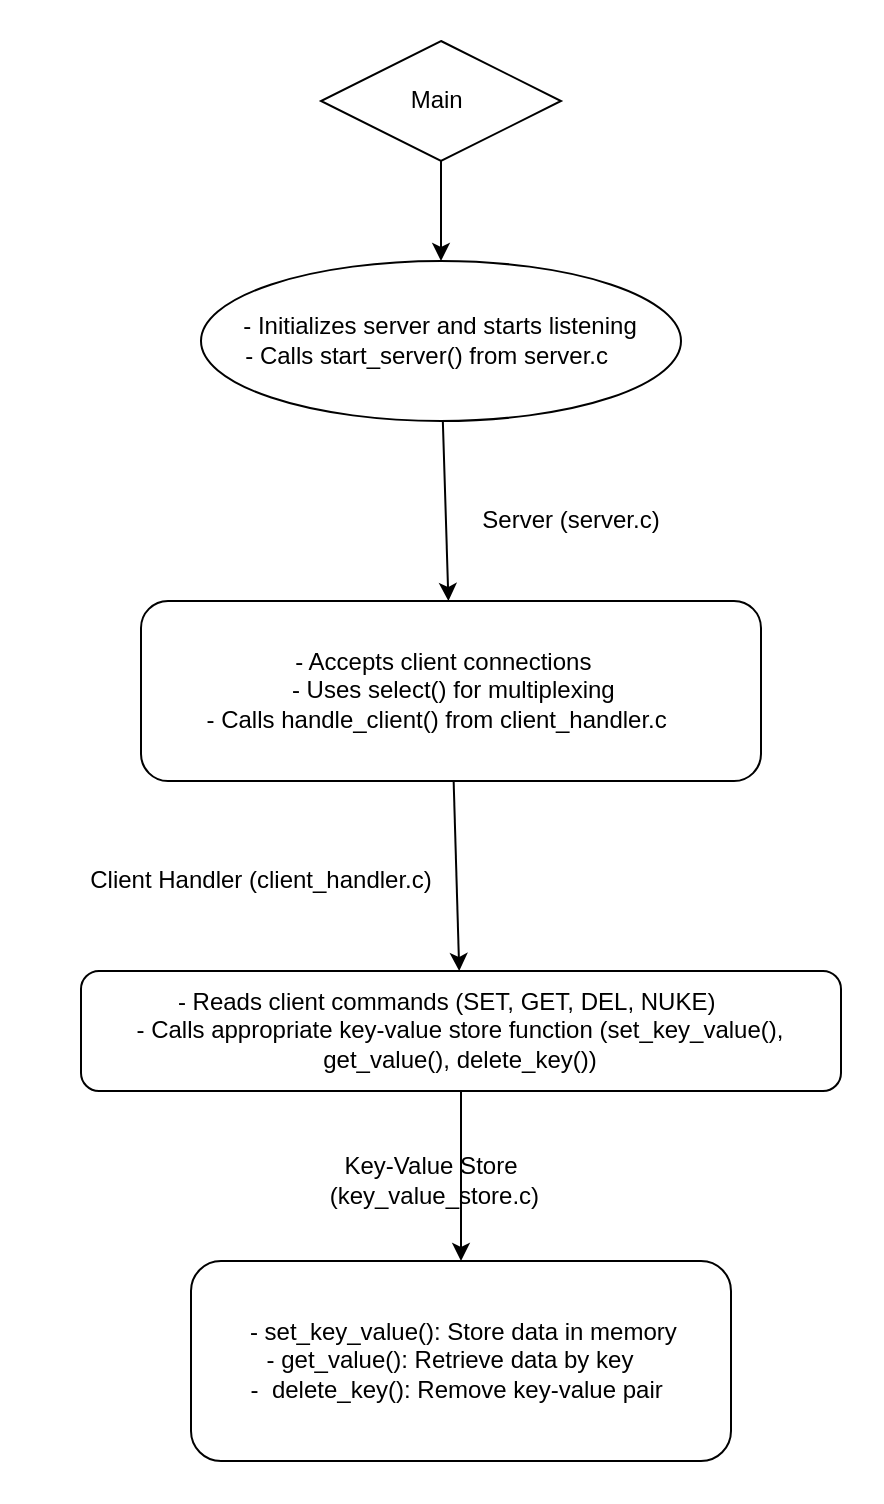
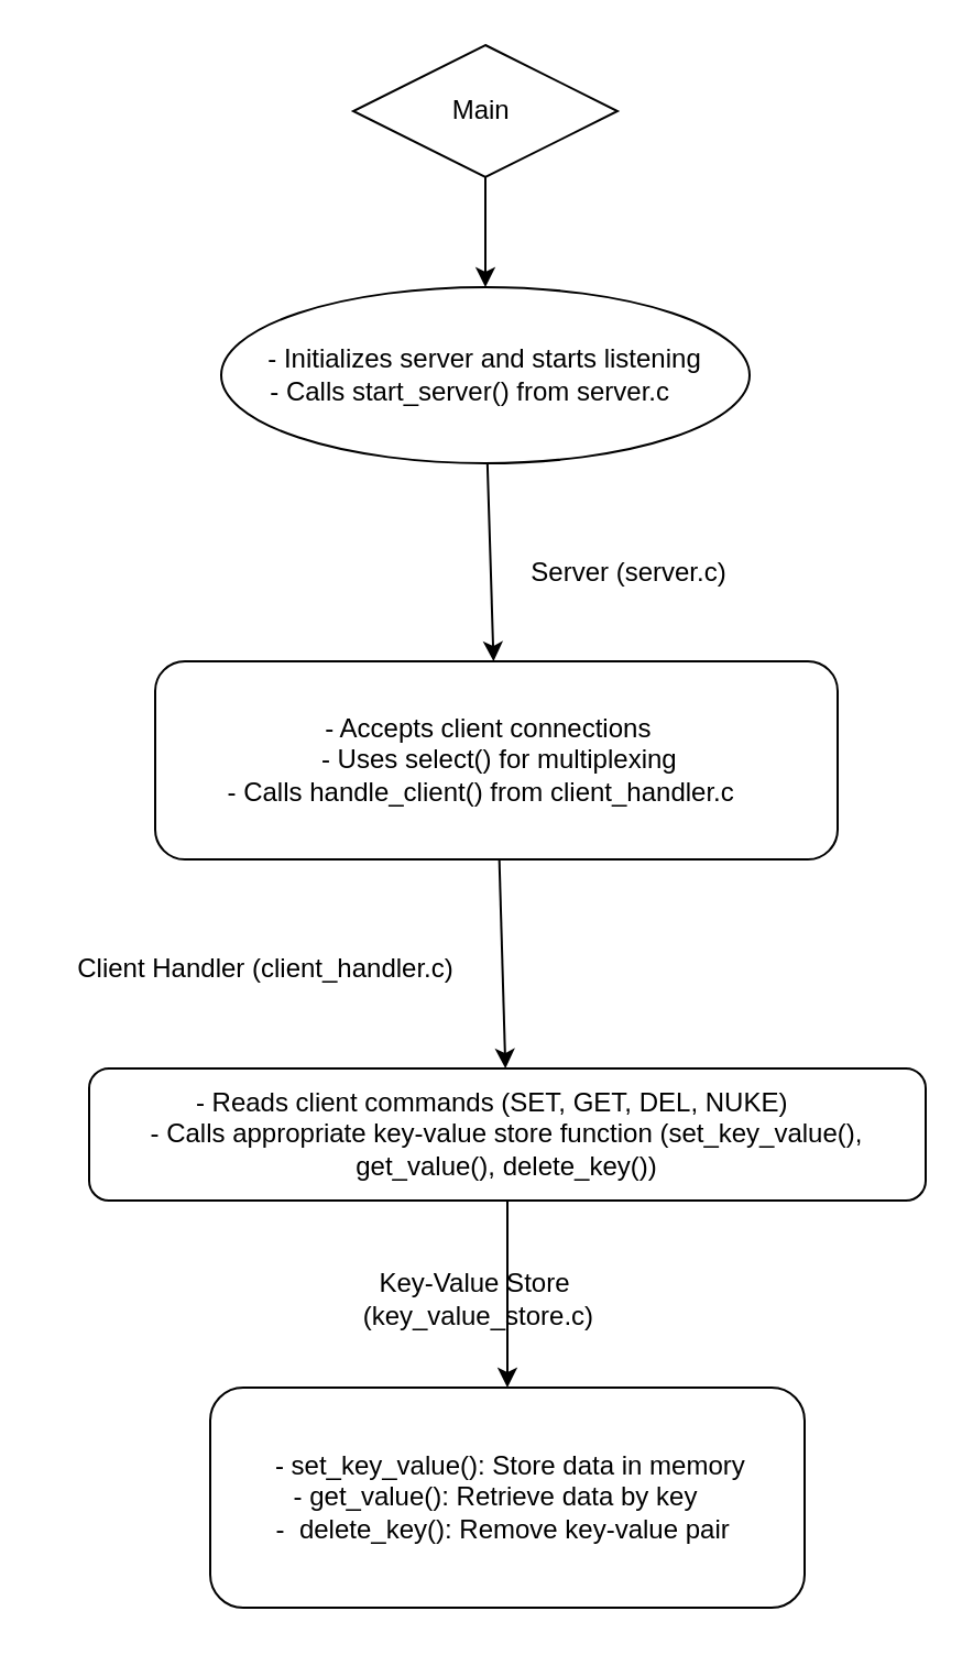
- <mxCell id="11" value="               Client Handler (client_handler.c)  " style="text;html=1;align=center;verticalAlign=middle;resizable=0;points=[];autosize=1;strokeColor=none;fillColor=none;" vertex="1" parent="1"><mxGeometry x="30" y="425" width="200" height="30" as="geometry" /></mxCell>
+ <mxCell id="11" value="               Client Handler (client_handler.c)  " style="text;html=1;align=center;verticalAlign=middle;resizable=0;points=[];autosize=1;strokeColor=none;fillColor=none;" vertex="1" parent="1"><mxGeometry x="20" y="425" width="200" height="30" as="geometry" /></mxCell>
